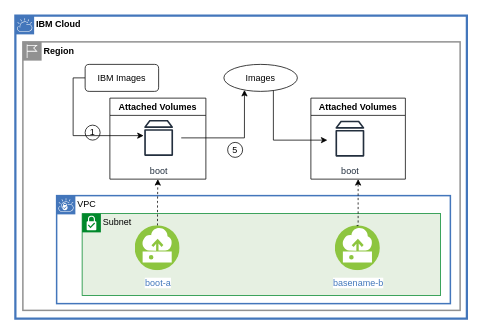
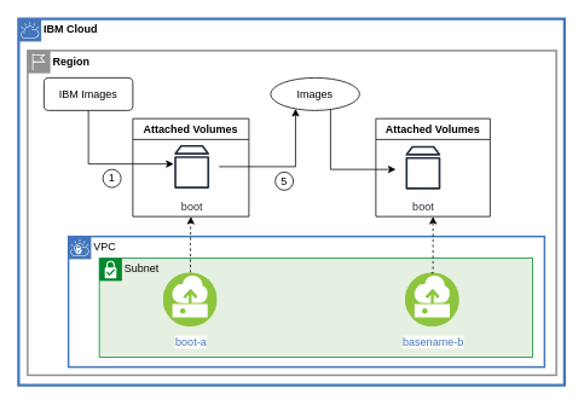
- <mxCell id="9" value="IBM Images" style="rounded=1;whiteSpace=wrap;html=1;" parent="1" vertex="1"><mxGeometry x="113" y="85" width="98" height="36" as="geometry" /></mxCell>
+ <mxCell id="9" value="IBM Images" style="rounded=1;whiteSpace=wrap;html=1;" parent="1" vertex="1"><mxGeometry x="48" y="85" width="98" height="36" as="geometry" /></mxCell>
- <mxCell id="12" value="1" style="ellipse;whiteSpace=wrap;html=1;aspect=fixed;fillColor=none;" parent="1" vertex="1"><mxGeometry x="113" y="166" width="20" height="20" as="geometry" /></mxCell>
+ <mxCell id="12" value="1" style="ellipse;whiteSpace=wrap;html=1;aspect=fixed;fillColor=none;" parent="1" vertex="1"><mxGeometry x="113" y="186" width="20" height="20" as="geometry" /></mxCell>
